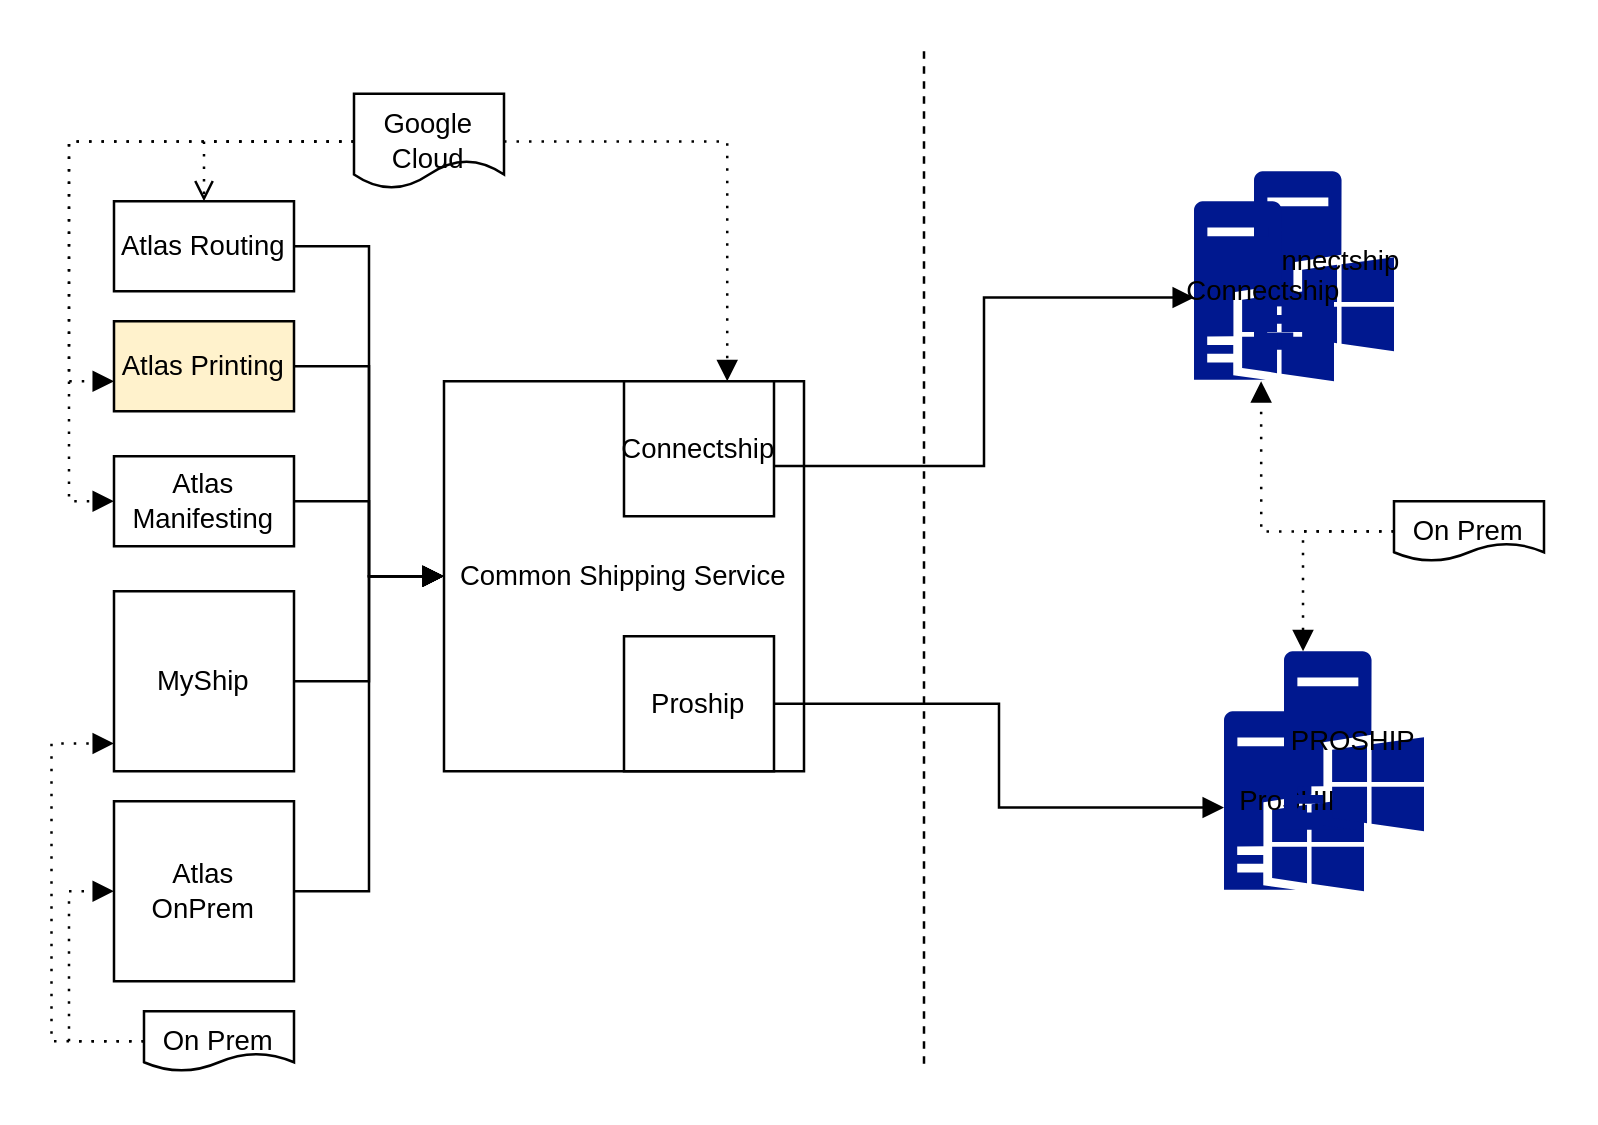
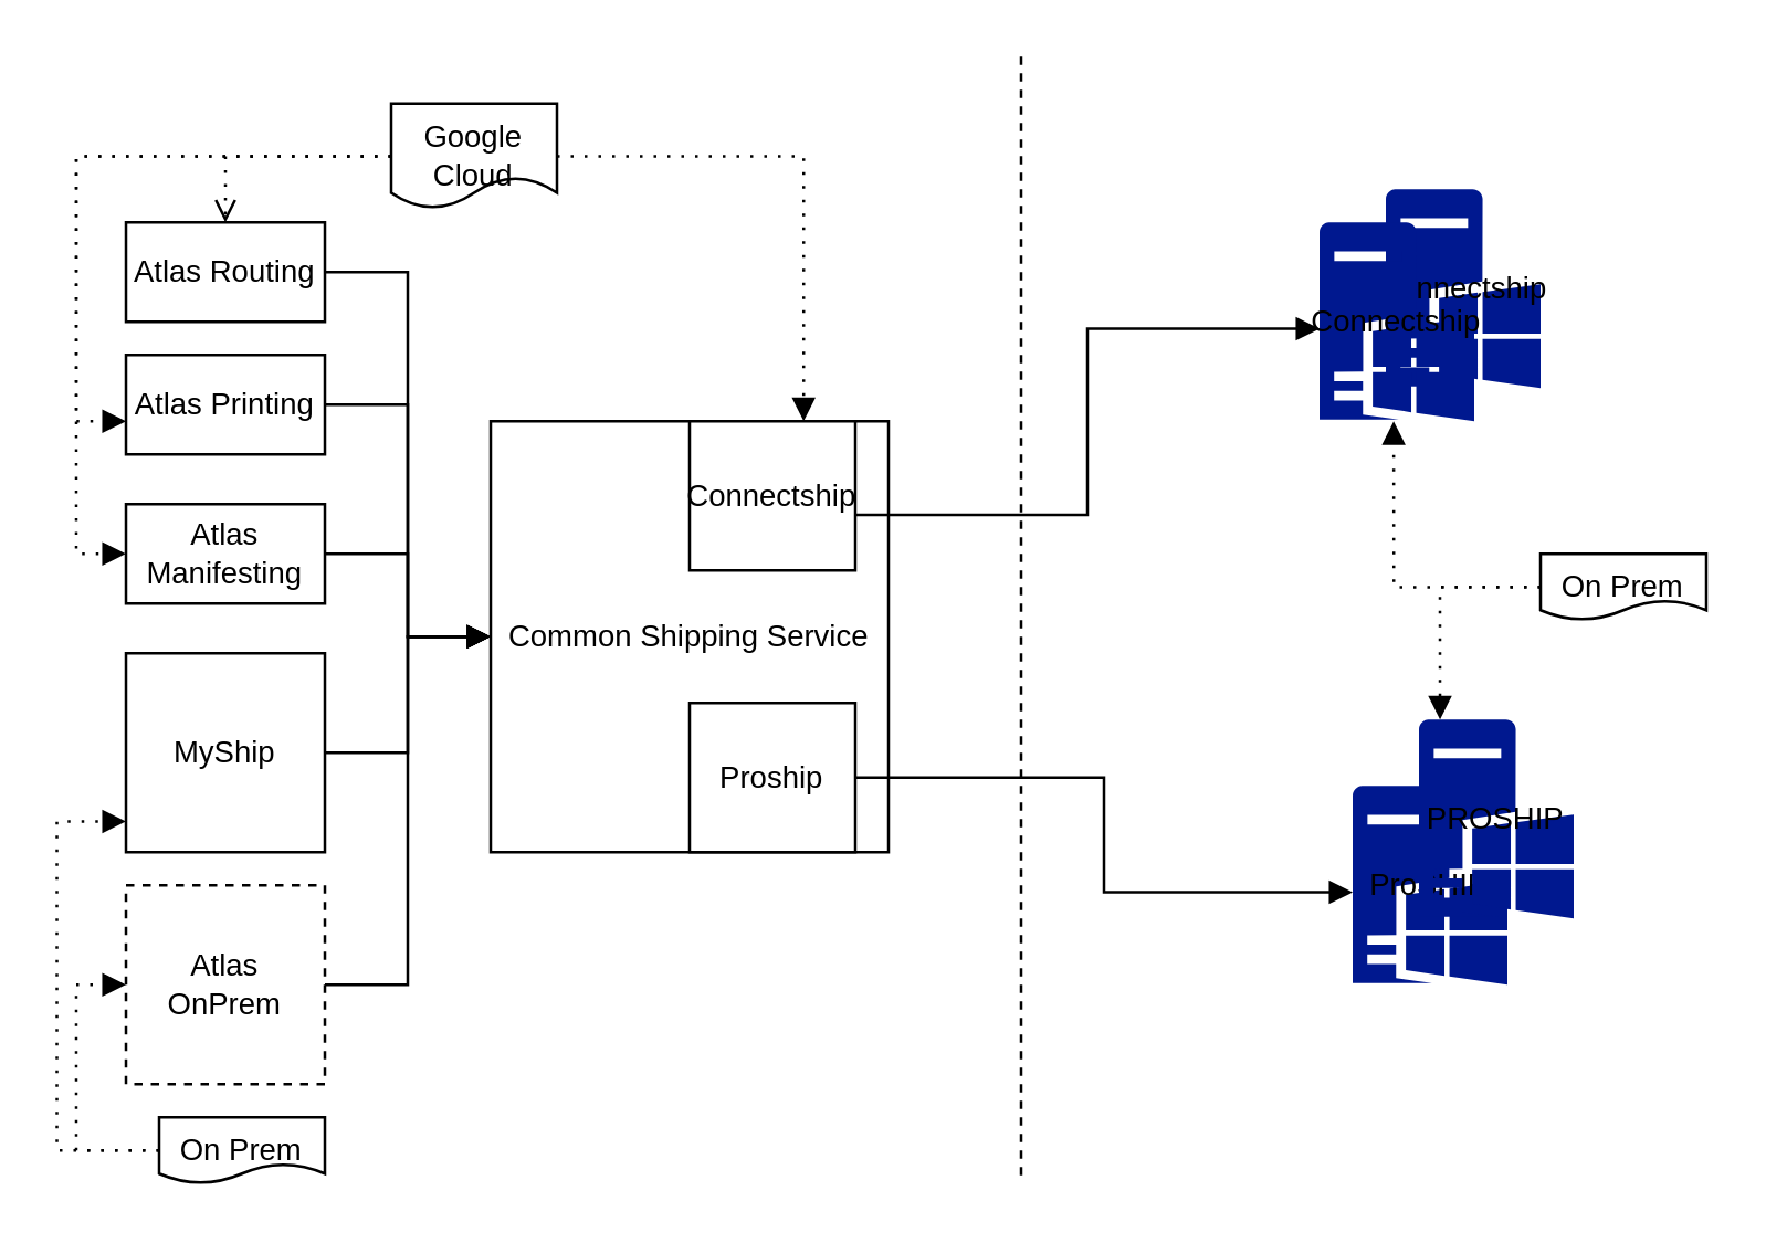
- <mxCell id="17" value="Atlas Printing" style="html=1;whiteSpace=wrap;fontSize=11;fontColor=#000000;spacing=3;strokeOpacity=100;fillColor=#fff2cc;" vertex="1" parent="1"><mxGeometry x="45" y="128" width="72" height="36" as="geometry" /></mxCell>
+ <mxCell id="17" value="Atlas Printing" style="html=1;whiteSpace=wrap;;fontSize=11;fontColor=#000000;spacing=3;strokeOpacity=100;" vertex="1" parent="1"><mxGeometry x="45" y="128" width="72" height="36" as="geometry" /></mxCell>
- <mxCell id="4" value="Atlas OnPrem" style="html=1;whiteSpace=wrap;;fontSize=11;fontColor=#000000;spacing=3;strokeOpacity=100;" vertex="1" parent="1"><mxGeometry x="45" y="320" width="72" height="72" as="geometry" /></mxCell>
+ <mxCell id="4" value="Atlas OnPrem" style="html=1;whiteSpace=wrap;fontSize=11;fontColor=#000000;spacing=3;strokeOpacity=100;dashed=1;" vertex="1" parent="1"><mxGeometry x="45" y="320" width="72" height="72" as="geometry" /></mxCell>
